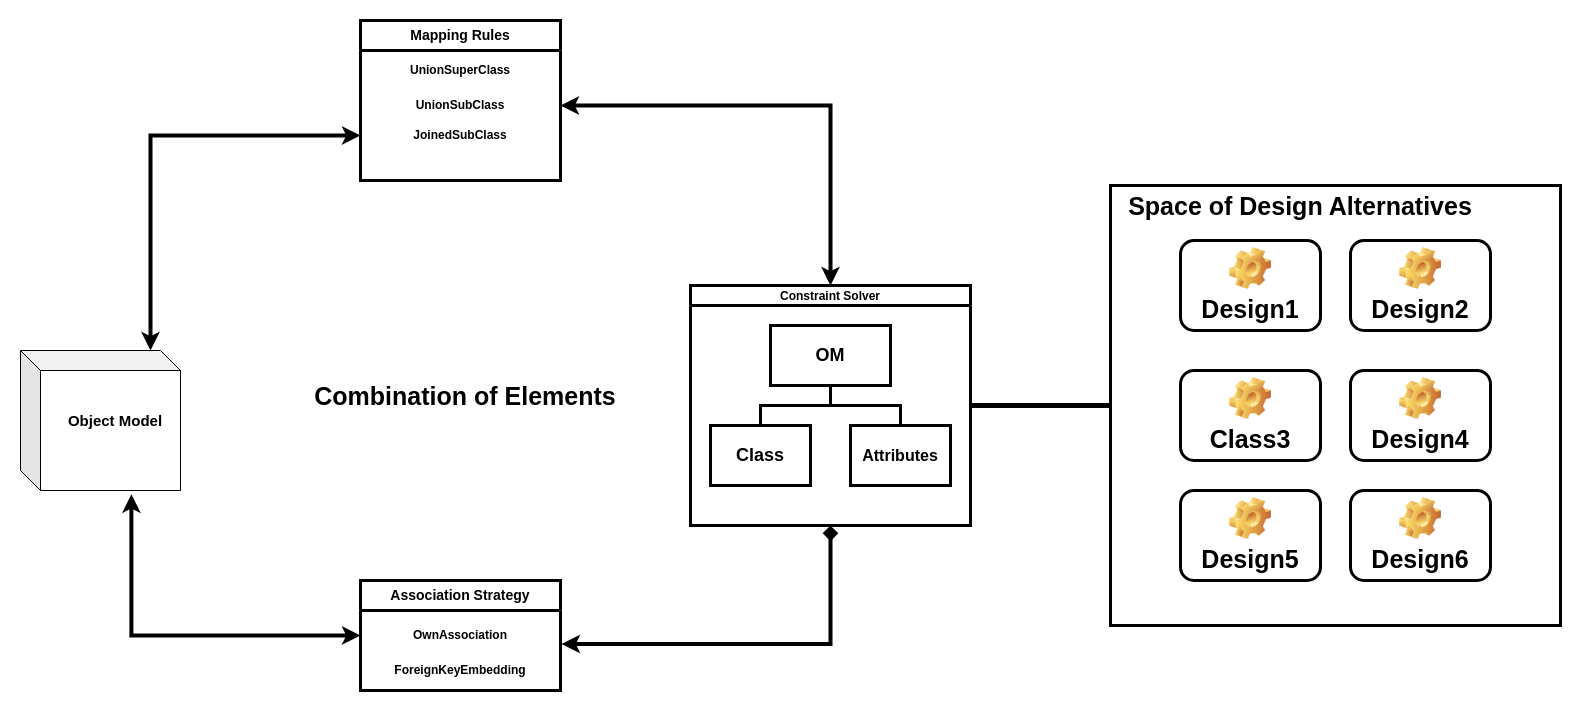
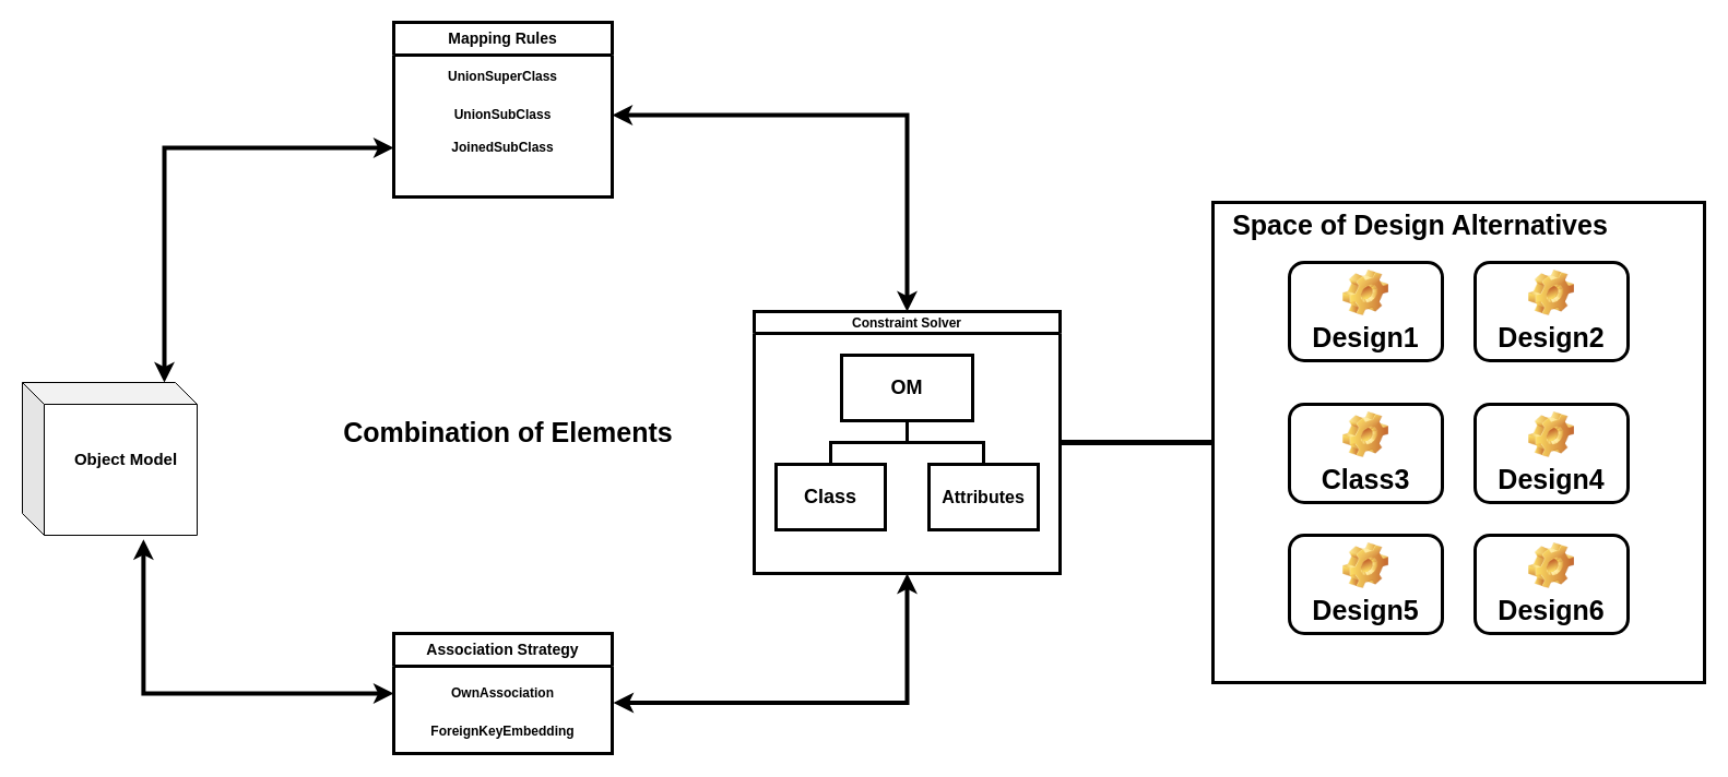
- <mxCell id="21" value="" style="endArrow=diamond;startArrow=classic;html=1;rounded=0;fontSize=17;exitX=1.005;exitY=0.67;exitDx=0;exitDy=0;strokeWidth=4;exitPerimeter=0;entryX=0.5;entryY=1;entryDx=0;entryDy=0;edgeStyle=orthogonalEdgeStyle;" edge="1" parent="1" source="7" target="15"><mxGeometry width="50" height="50" relative="1" as="geometry"><mxPoint x="700" y="570" as="sourcePoint" /><mxPoint x="866.05" y="742.03" as="targetPoint" /></mxGeometry></mxCell>
+ <mxCell id="21" value="" style="endArrow=classic;startArrow=classic;html=1;rounded=0;fontSize=17;exitX=1.005;exitY=0.67;exitDx=0;exitDy=0;strokeWidth=4;exitPerimeter=0;entryX=0.5;entryY=1;entryDx=0;entryDy=0;edgeStyle=orthogonalEdgeStyle;" edge="1" parent="1" source="7" target="15"><mxGeometry width="50" height="50" relative="1" as="geometry"><mxPoint x="700" y="570" as="sourcePoint" /><mxPoint x="866.05" y="742.03" as="targetPoint" /></mxGeometry></mxCell>
